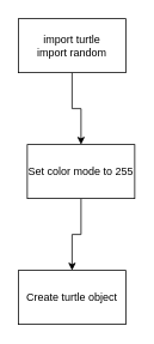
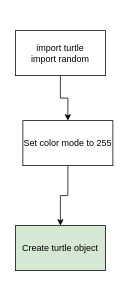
- <mxCell id="3" value="&lt;div&gt;import turtle&lt;/div&gt;&lt;div&gt;import random&lt;br&gt;&lt;/div&gt;" style="rounded=0;whiteSpace=wrap;html=1;" vertex="1" parent="1"><mxGeometry x="20" y="20" width="120" height="60" as="geometry" /></mxCell>
+ <mxCell id="3" value="&lt;div&gt;import turtle&lt;/div&gt;&lt;div&gt;import random&lt;br&gt;&lt;/div&gt;" style="rounded=0;whiteSpace=wrap;html=1;" vertex="1" parent="1"><mxGeometry x="20" y="40" width="120" height="60" as="geometry" /></mxCell>
- <mxCell id="6" value="Create turtle object " style="whiteSpace=wrap;html=1;rounded=0;" vertex="1" parent="1"><mxGeometry x="20" y="300" width="120" height="60" as="geometry" /></mxCell>
+ <mxCell id="6" value="Create turtle object " style="whiteSpace=wrap;html=1;rounded=0;fillColor=#d5e8d4;" vertex="1" parent="1"><mxGeometry x="20" y="300" width="120" height="60" as="geometry" /></mxCell>
